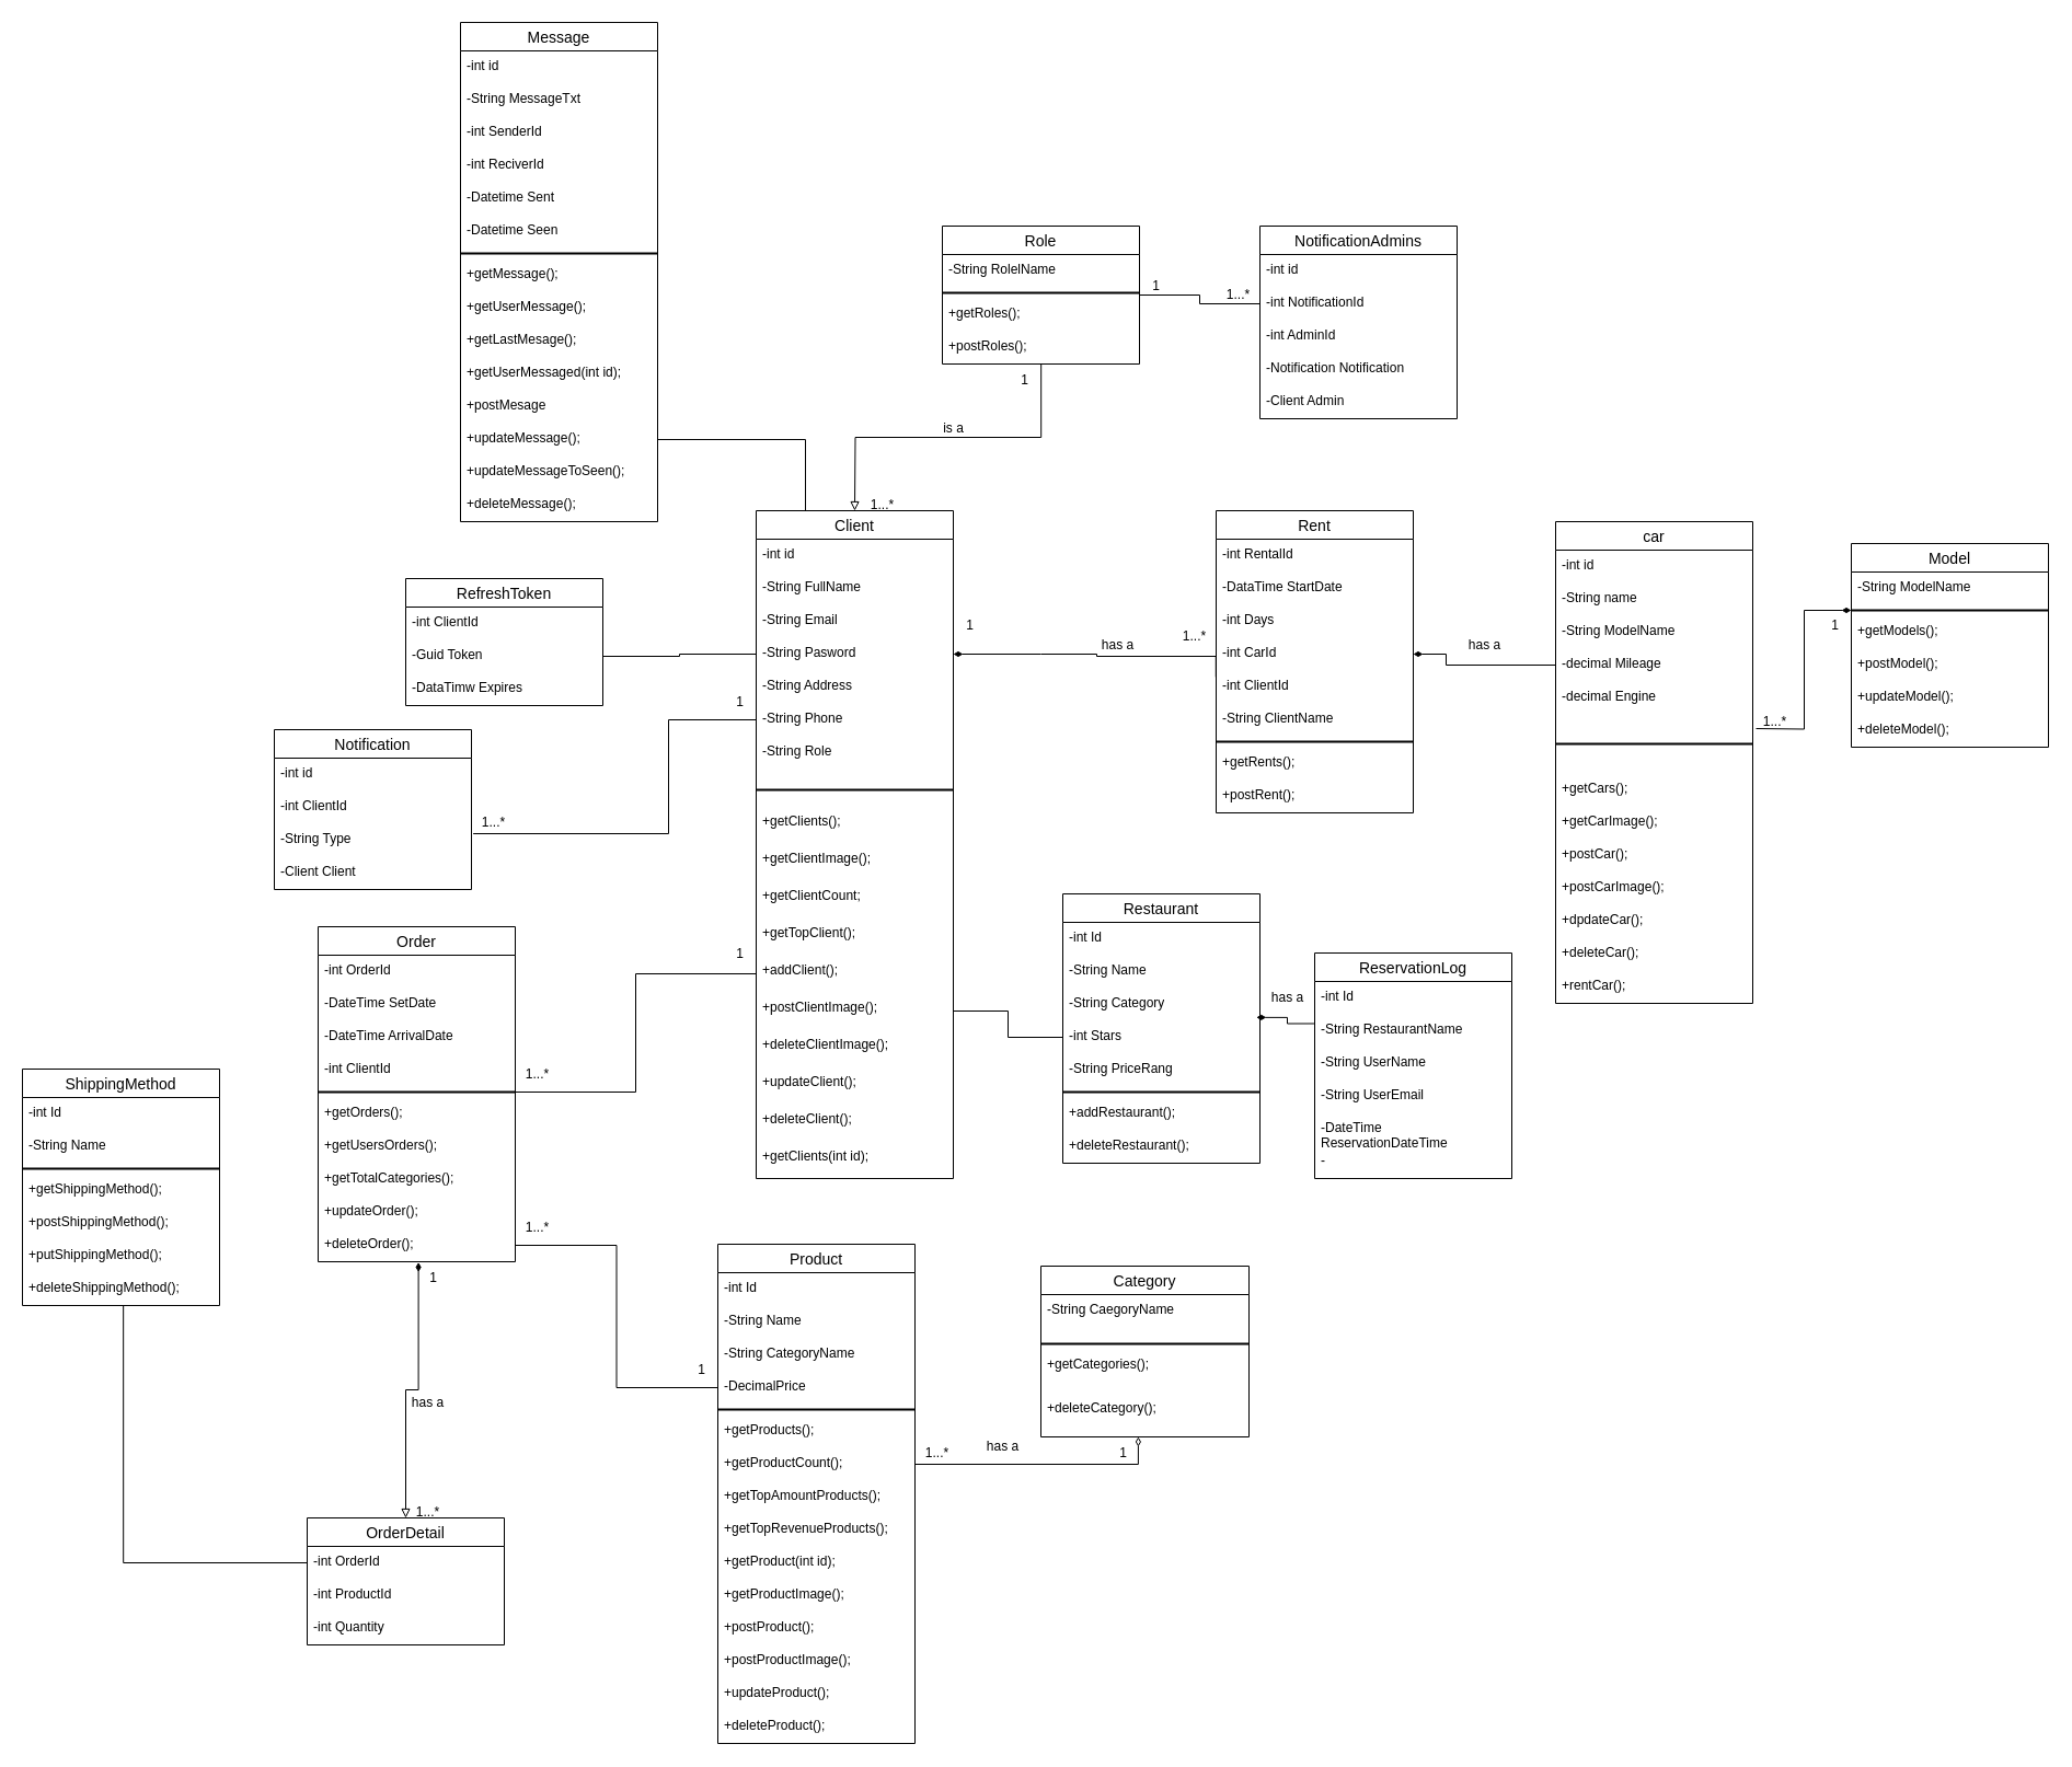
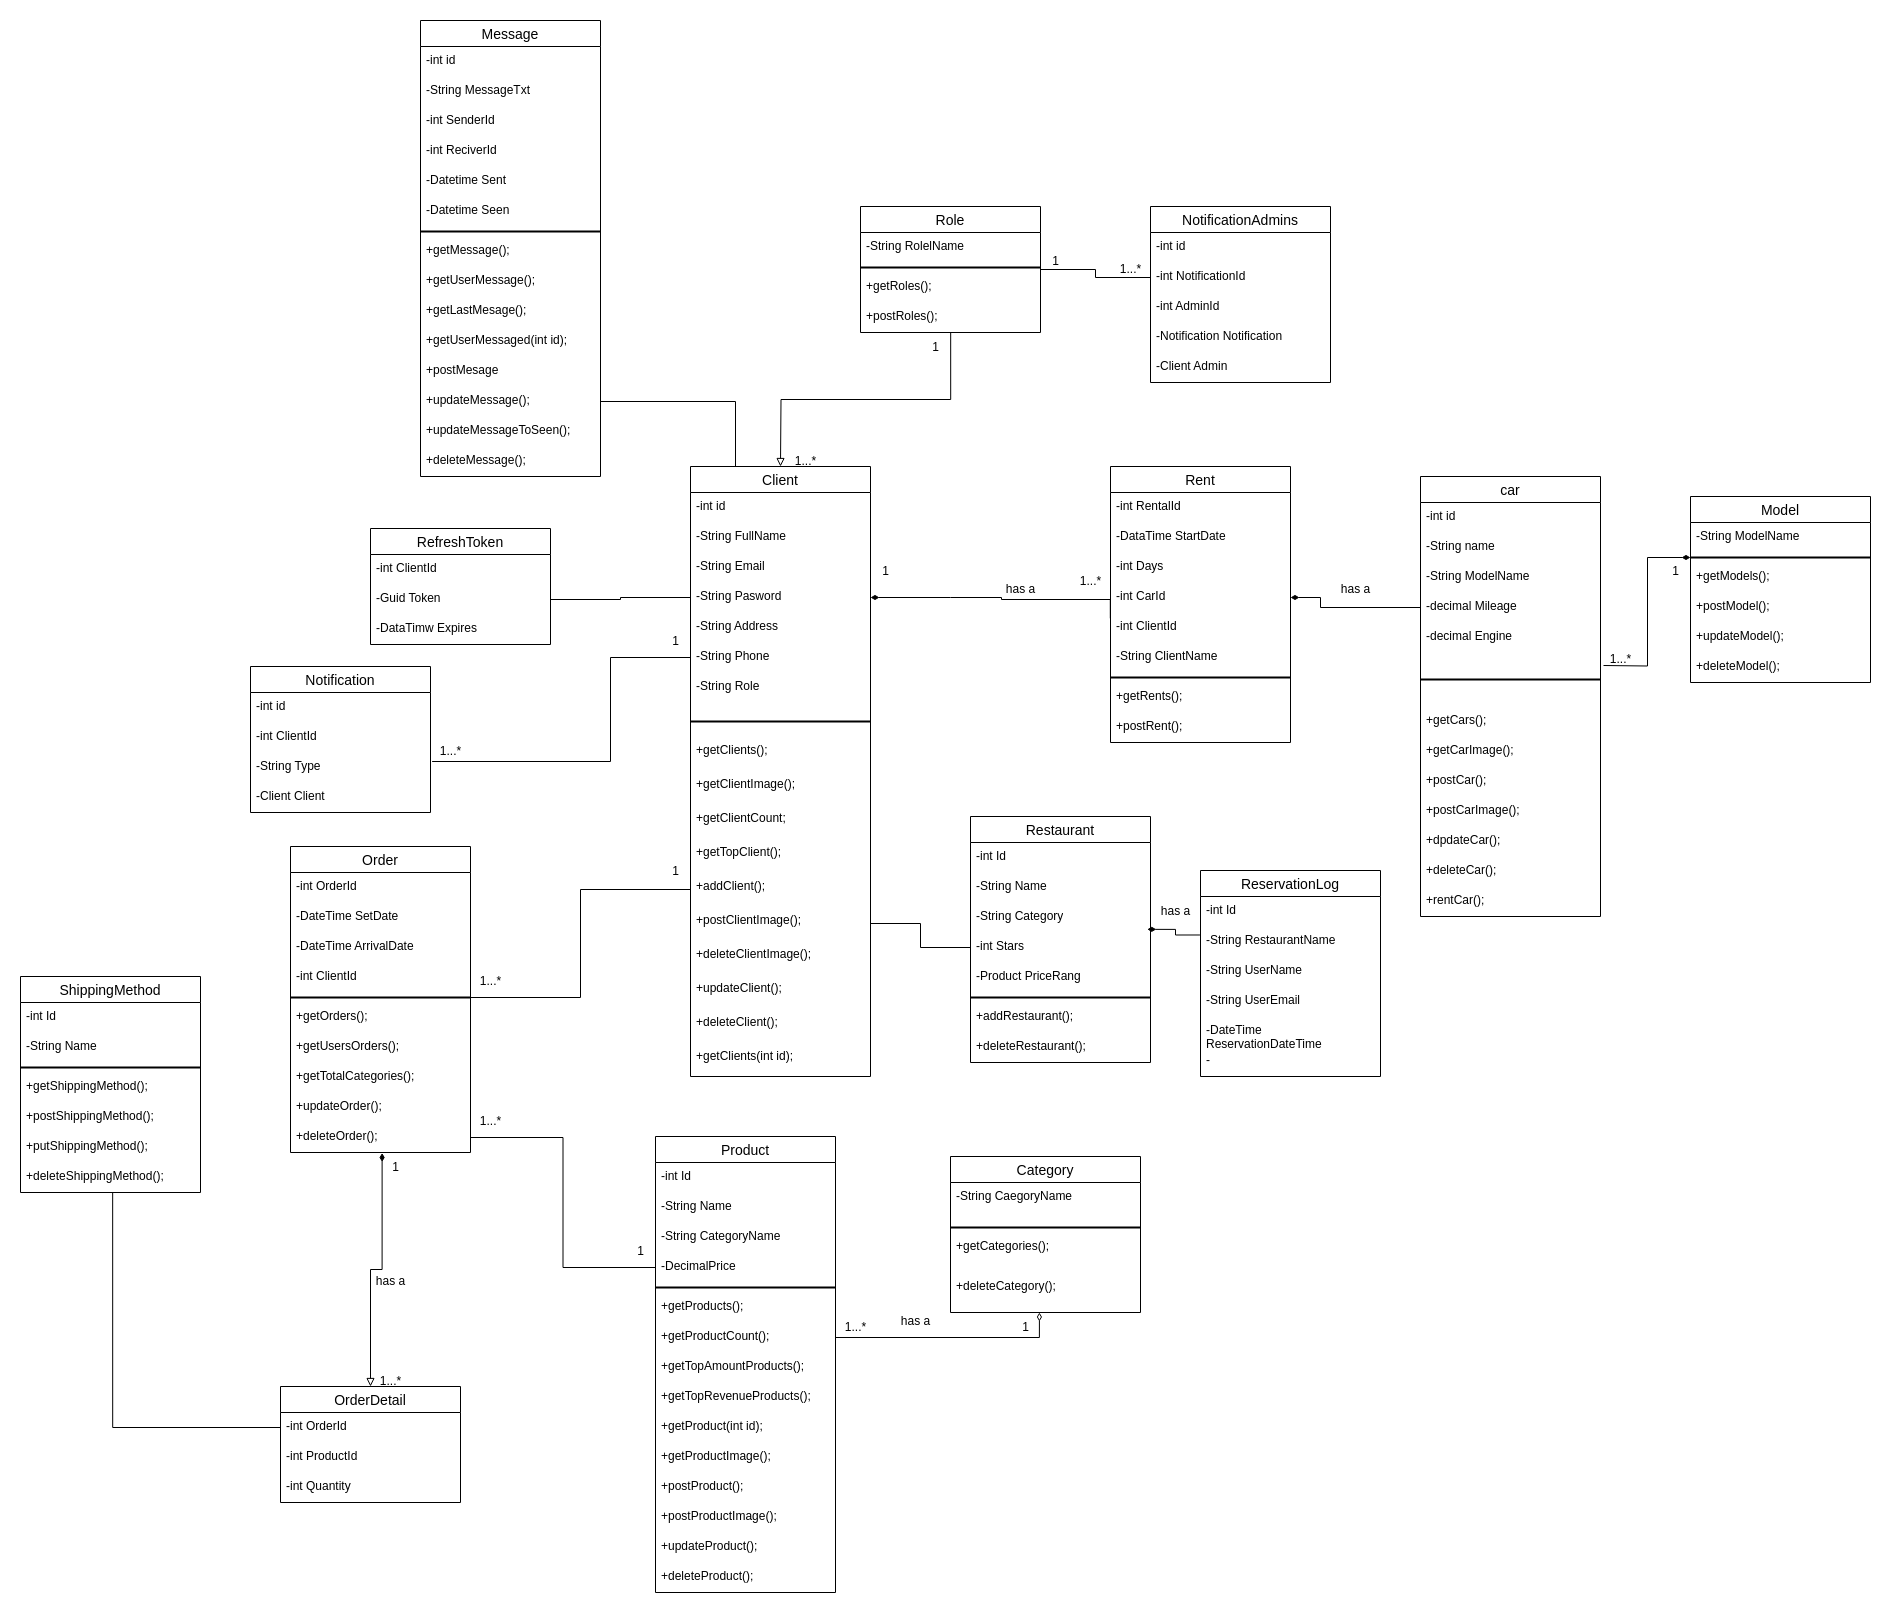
- <mxCell id="150" value="is a" style="text;html=1;align=center;verticalAlign=middle;resizable=0;points=[];autosize=1;strokeColor=none;fillColor=none;" parent="1" vertex="1"><mxGeometry x="850" y="376" width="40" height="30" as="geometry" /></mxCell>
- <mxCell id="131" value="-String PriceRang" style="text;strokeColor=none;fillColor=none;spacingLeft=4;spacingRight=4;overflow=hidden;rotatable=0;points=[[0,0.5],[1,0.5]];portConstraint=eastwest;fontSize=12;whiteSpace=wrap;html=1;" parent="126" vertex="1"><mxGeometry y="146" width="180" height="30" as="geometry" /></mxCell>
+ <mxCell id="131" value="-Product PriceRang" style="text;strokeColor=none;fillColor=none;spacingLeft=4;spacingRight=4;overflow=hidden;rotatable=0;points=[[0,0.5],[1,0.5]];portConstraint=eastwest;fontSize=12;whiteSpace=wrap;html=1;" parent="126" vertex="1"><mxGeometry y="146" width="180" height="30" as="geometry" /></mxCell>
